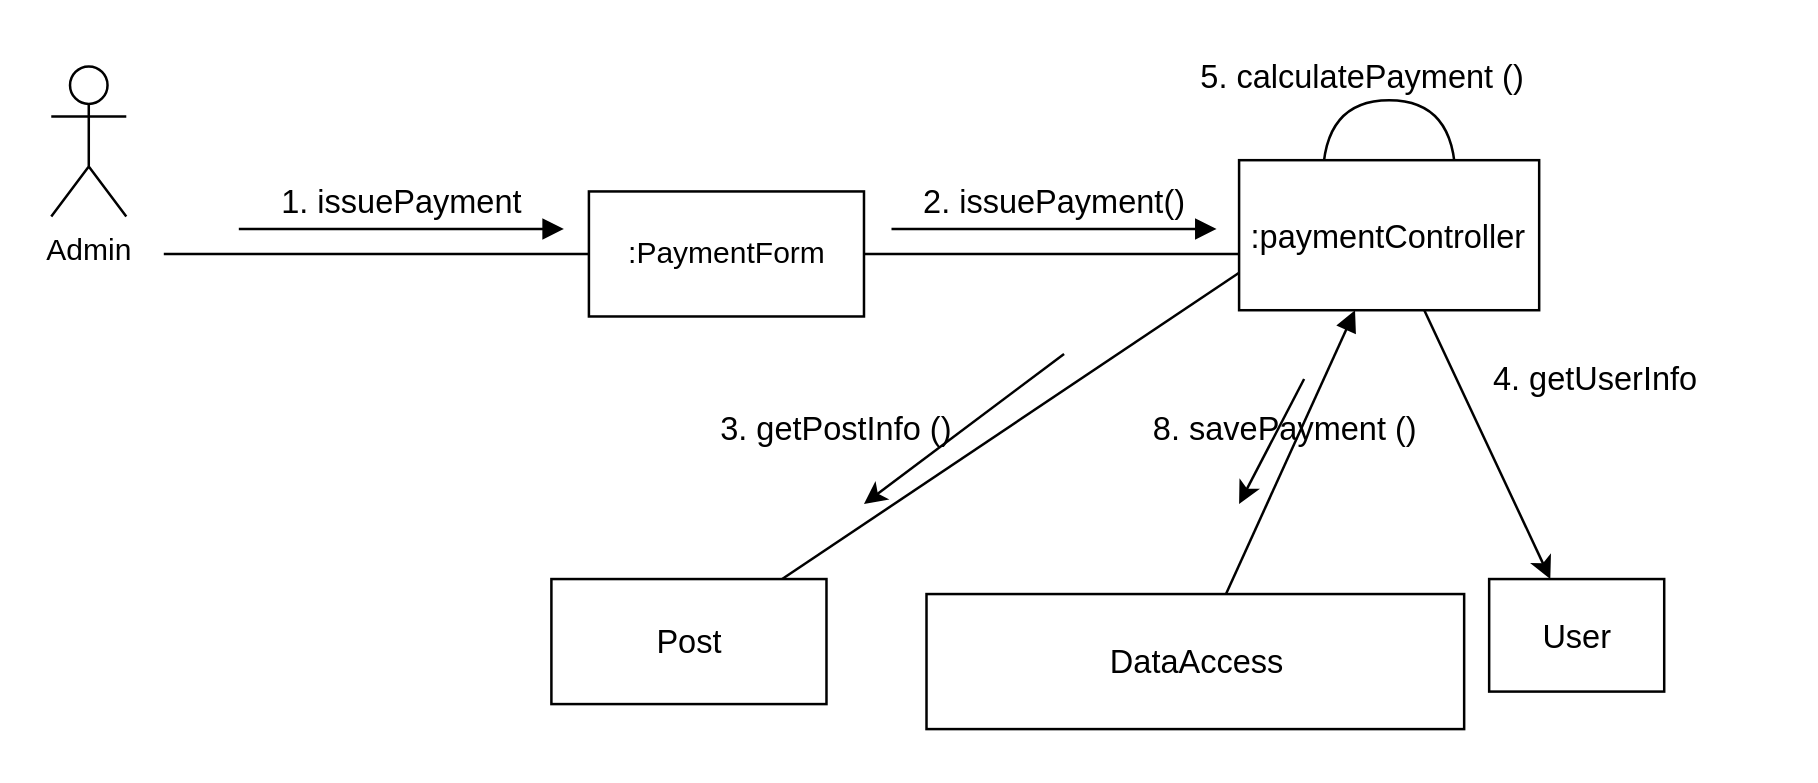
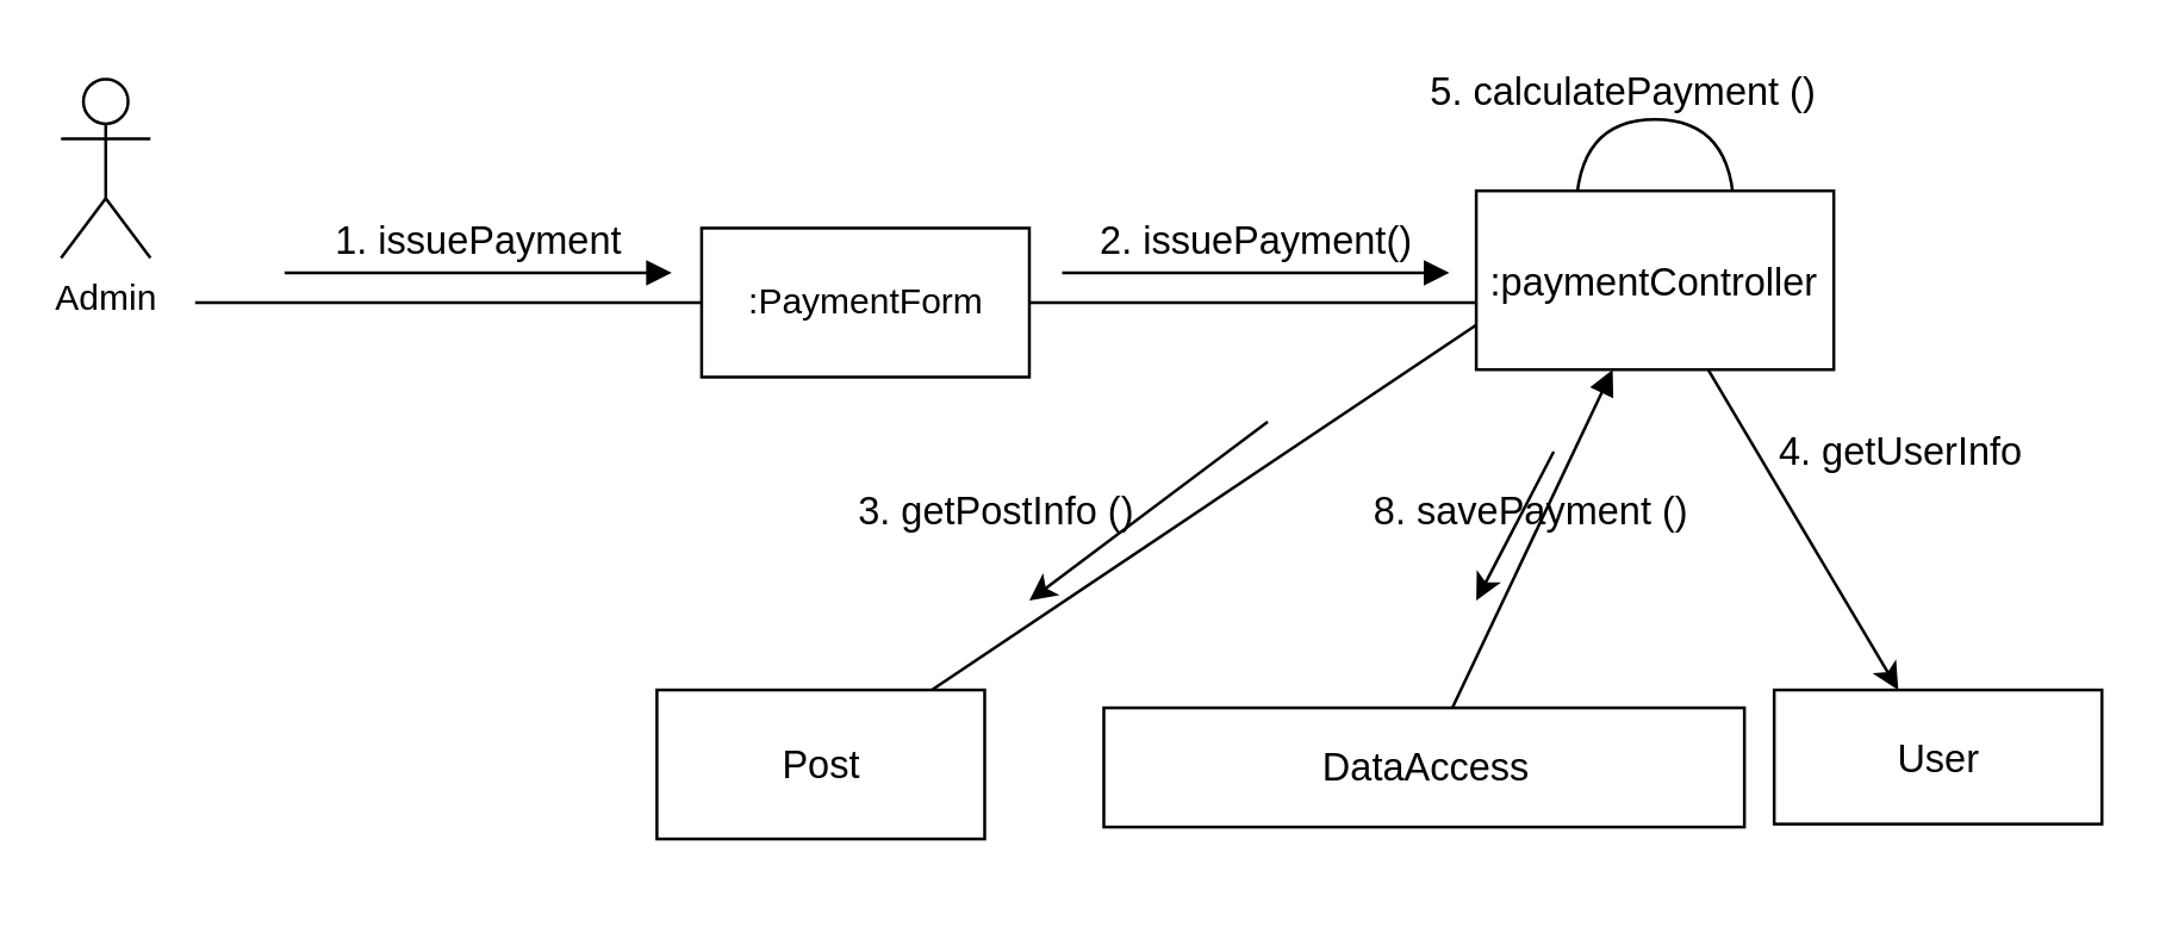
- <mxCell id="4" value="&lt;font style=&quot;font-size: 13px&quot;&gt;User&lt;/font&gt;" style="html=1;" parent="1" vertex="1"><mxGeometry x="595" y="231" width="70" height="45" as="geometry" /></mxCell>
+ <mxCell id="4" value="&lt;font style=&quot;font-size: 13px&quot;&gt;User&lt;/font&gt;" style="html=1;" parent="1" vertex="1"><mxGeometry x="595" y="231" width="110" height="45" as="geometry" /></mxCell>
- <mxCell id="14" value="&lt;font style=&quot;font-size: 13px&quot;&gt;DataAccess&lt;/font&gt;" style="html=1;" parent="1" vertex="1"><mxGeometry x="370" y="237" width="215" height="54" as="geometry" /></mxCell>
+ <mxCell id="14" value="&lt;font style=&quot;font-size: 13px&quot;&gt;DataAccess&lt;/font&gt;" style="html=1;" parent="1" vertex="1"><mxGeometry x="370" y="237" width="215" height="40" as="geometry" /></mxCell>
